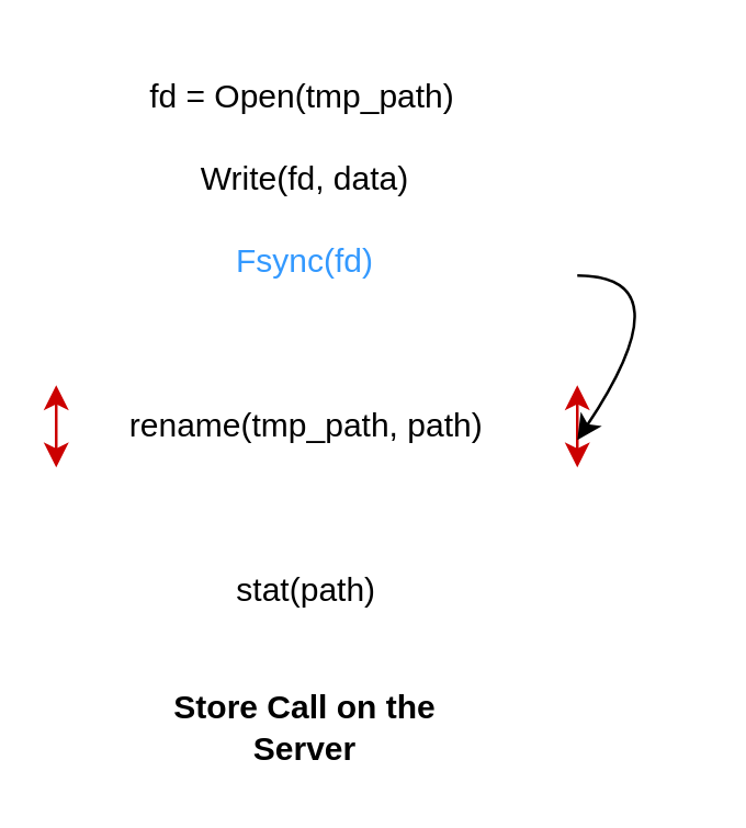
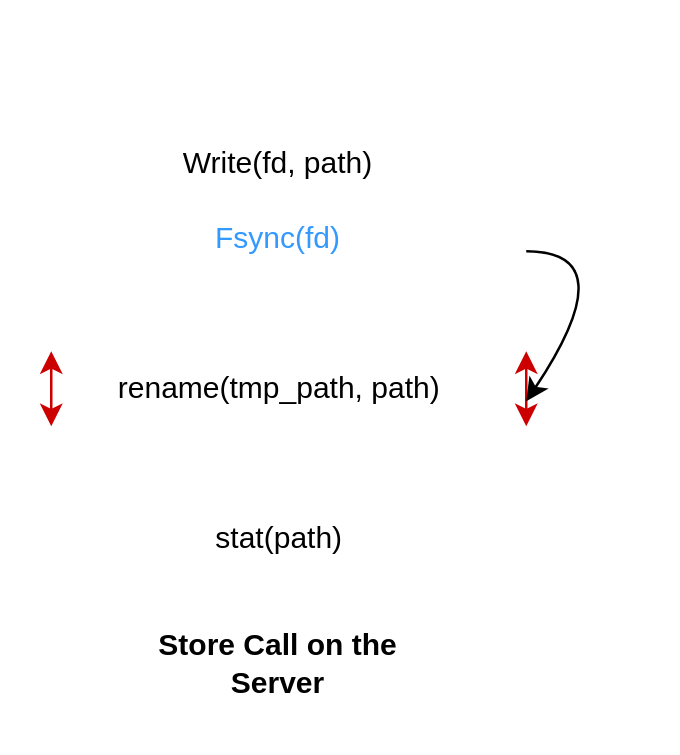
- <mxCell id="2" value="fd = Open(tmp_path)" style="text;html=1;strokeColor=none;fillColor=none;align=center;verticalAlign=middle;whiteSpace=wrap;rounded=0;" vertex="1" parent="1"><mxGeometry x="50" y="20" width="120" height="30" as="geometry" /></mxCell>
- <mxCell id="3" value="Write(fd, data)" style="text;html=1;strokeColor=none;fillColor=none;align=center;verticalAlign=middle;whiteSpace=wrap;rounded=0;" vertex="1" parent="1"><mxGeometry x="51" y="50" width="120" height="30" as="geometry" /></mxCell>
+ <mxCell id="3" value="Write(fd, path)" style="text;html=1;strokeColor=none;fillColor=none;align=center;verticalAlign=middle;whiteSpace=wrap;rounded=0;" vertex="1" parent="1"><mxGeometry x="51" y="50" width="120" height="30" as="geometry" /></mxCell>
